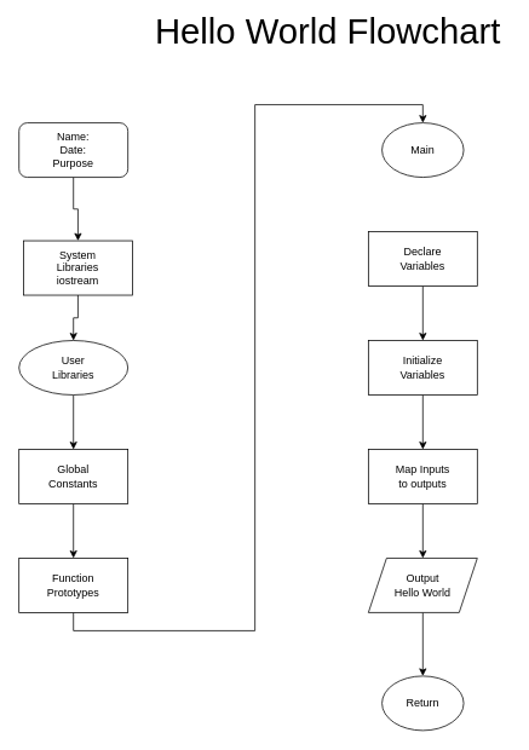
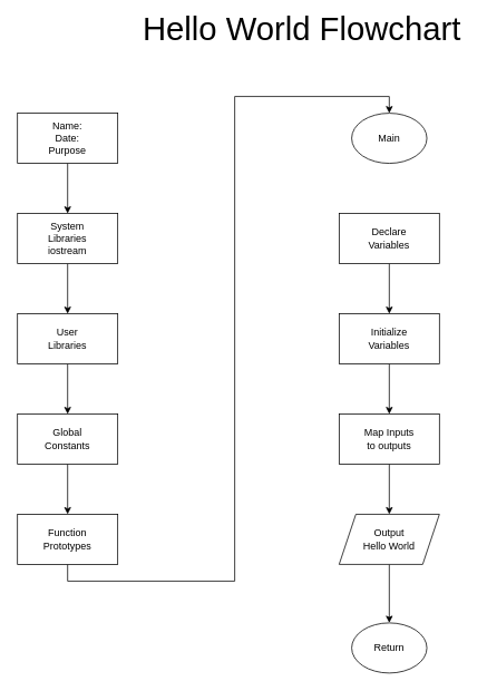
- <mxCell id="3" value="&lt;div&gt;Name:&lt;/div&gt;&lt;div&gt;Date:&lt;/div&gt;&lt;div&gt;Purpose&lt;br&gt;&lt;/div&gt;" style="whiteSpace=wrap;html=1;rounded=1;" vertex="1" parent="1"><mxGeometry x="20" y="135" width="120" height="60" as="geometry" /></mxCell>
+ <mxCell id="3" value="&lt;div&gt;Name:&lt;/div&gt;&lt;div&gt;Date:&lt;/div&gt;&lt;div&gt;Purpose&lt;br&gt;&lt;/div&gt;" style="rounded=0;whiteSpace=wrap;html=1;" vertex="1" parent="1"><mxGeometry x="20" y="135" width="120" height="60" as="geometry" /></mxCell>
- <mxCell id="5" value="&lt;div&gt;System&lt;/div&gt;&lt;div&gt;Libraries&lt;br&gt;&lt;/div&gt;&lt;div&gt;iostream&lt;br&gt;&lt;/div&gt;" style="rounded=0;whiteSpace=wrap;html=1;" vertex="1" parent="1"><mxGeometry x="25" y="265" width="120" height="60" as="geometry" /></mxCell>
+ <mxCell id="5" value="&lt;div&gt;System&lt;/div&gt;&lt;div&gt;Libraries&lt;br&gt;&lt;/div&gt;&lt;div&gt;iostream&lt;br&gt;&lt;/div&gt;" style="rounded=0;whiteSpace=wrap;html=1;" vertex="1" parent="1"><mxGeometry x="20" y="255" width="120" height="60" as="geometry" /></mxCell>
- <mxCell id="7" value="&lt;div&gt;User&lt;/div&gt;&lt;div&gt;Libraries&lt;br&gt;&lt;/div&gt;" style="ellipse;whiteSpace=wrap;html=1;" vertex="1" parent="1"><mxGeometry x="20" y="375" width="120" height="60" as="geometry" /></mxCell>
+ <mxCell id="7" value="&lt;div&gt;User&lt;/div&gt;&lt;div&gt;Libraries&lt;br&gt;&lt;/div&gt;" style="rounded=0;whiteSpace=wrap;html=1;" vertex="1" parent="1"><mxGeometry x="20" y="375" width="120" height="60" as="geometry" /></mxCell>
